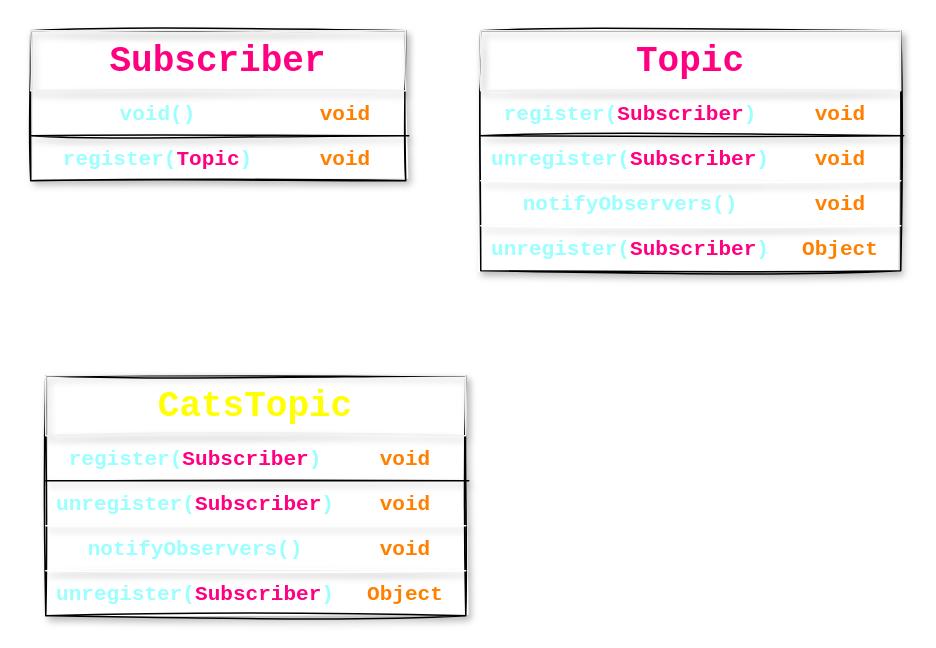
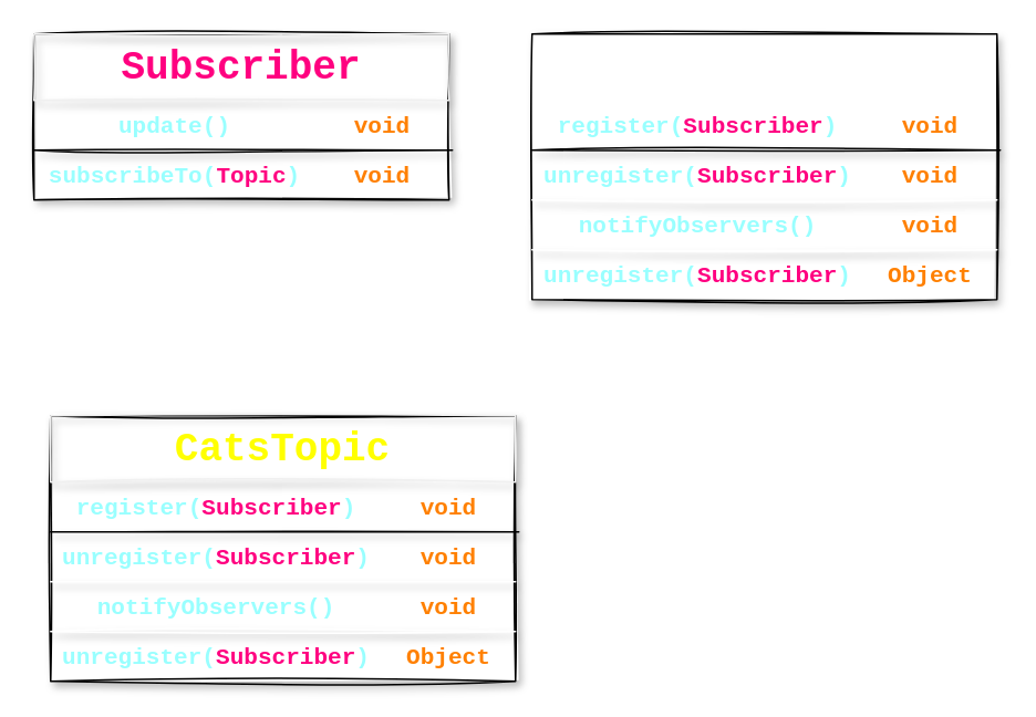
- <mxCell id="10" value="&lt;h1&gt;&lt;font face=&quot;Courier New&quot; color=&quot;#ff0080&quot;&gt;Topic&lt;/font&gt;&lt;/h1&gt;" style="text;html=1;fillColor=none;align=center;verticalAlign=middle;whiteSpace=wrap;rounded=0;shadow=1;glass=0;sketch=1;strokeColor=#f0f0f0;fontColor=#FFFF00;" vertex="1" parent="1"><mxGeometry x="320" y="20" width="280" height="40" as="geometry" /></mxCell>
- <mxCell id="5" value="&lt;h3&gt;&lt;font face=&quot;Courier New&quot;&gt;void()&lt;/font&gt;&lt;/h3&gt;" style="text;html=1;strokeColor=none;fillColor=none;align=center;verticalAlign=middle;whiteSpace=wrap;rounded=0;shadow=1;glass=0;sketch=1;fontColor=#99FFFF;" vertex="1" parent="1"><mxGeometry x="20" y="60" width="170" height="30" as="geometry" /></mxCell>
+ <mxCell id="5" value="&lt;h3&gt;&lt;font face=&quot;Courier New&quot;&gt;update()&lt;/font&gt;&lt;/h3&gt;" style="text;html=1;strokeColor=none;fillColor=none;align=center;verticalAlign=middle;whiteSpace=wrap;rounded=0;shadow=1;glass=0;sketch=1;fontColor=#99FFFF;" vertex="1" parent="1"><mxGeometry x="20" y="60" width="170" height="30" as="geometry" /></mxCell>
- <mxCell id="8" value="&lt;h3&gt;&lt;font face=&quot;Courier New&quot;&gt;register(&lt;font color=&quot;#ff0080&quot;&gt;Topic&lt;/font&gt;)&lt;/font&gt;&lt;/h3&gt;" style="text;html=1;strokeColor=none;fillColor=none;align=center;verticalAlign=middle;whiteSpace=wrap;rounded=0;shadow=1;glass=0;sketch=1;fontColor=#99FFFF;" vertex="1" parent="1"><mxGeometry x="20" y="90" width="170" height="30" as="geometry" /></mxCell>
+ <mxCell id="8" value="&lt;h3&gt;&lt;font face=&quot;Courier New&quot;&gt;subscribeTo(&lt;font color=&quot;#ff0080&quot;&gt;Topic&lt;/font&gt;)&lt;/font&gt;&lt;/h3&gt;" style="text;html=1;strokeColor=none;fillColor=none;align=center;verticalAlign=middle;whiteSpace=wrap;rounded=0;shadow=1;glass=0;sketch=1;fontColor=#99FFFF;" vertex="1" parent="1"><mxGeometry x="20" y="90" width="170" height="30" as="geometry" /></mxCell>
